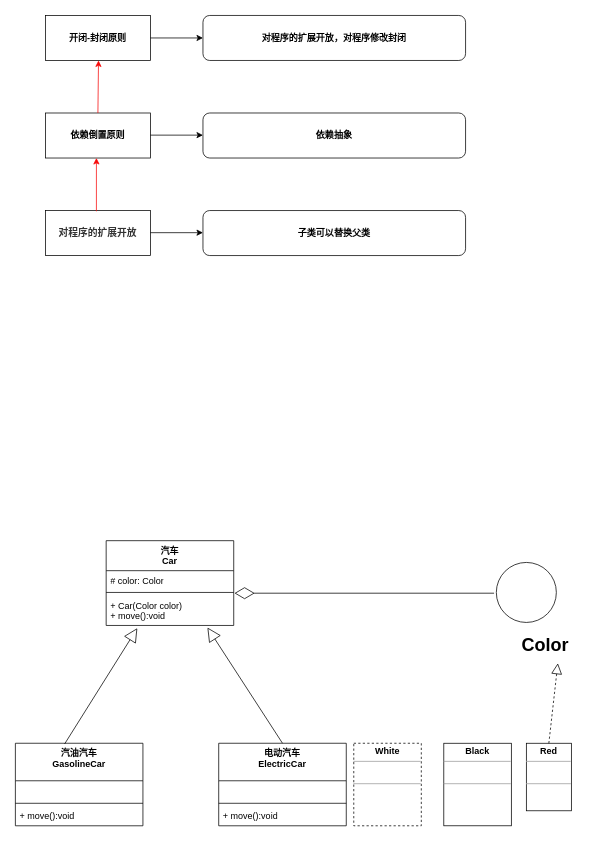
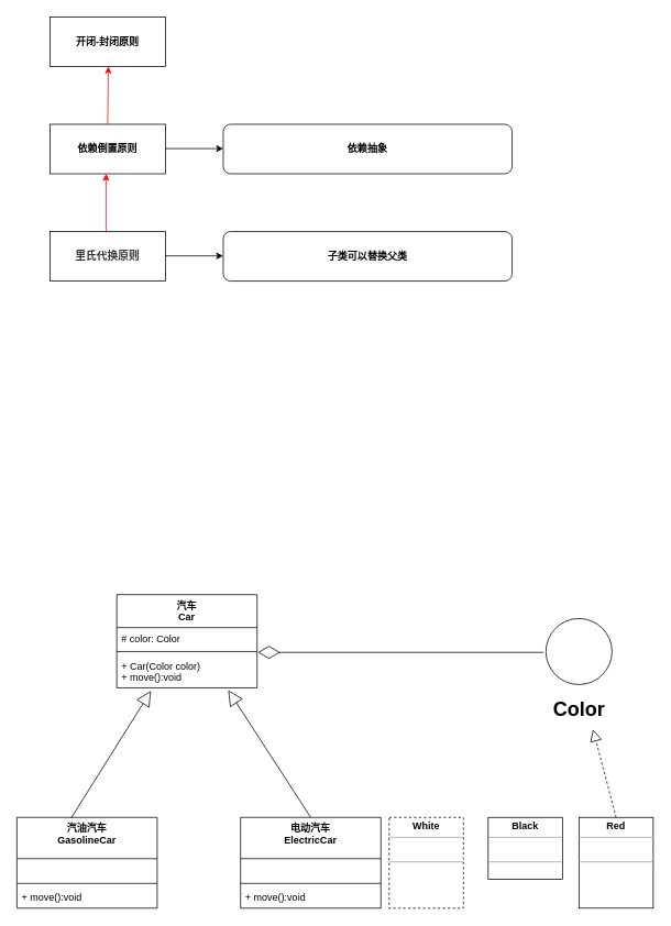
- <mxCell id="10" value="" style="endArrow=classic;html=1;rounded=0;entryX=0;entryY=0.5;entryDx=0;entryDy=0;exitX=1;exitY=0.5;exitDx=0;exitDy=0;" parent="1" source="2" target="7" edge="1"><mxGeometry width="50" height="50" relative="1" as="geometry"><mxPoint x="200" y="70" as="sourcePoint" /><mxPoint x="250" y="20" as="targetPoint" /></mxGeometry></mxCell>
- <mxCell id="7" value="&lt;b&gt;对程序的扩展开放，对程序修改封闭&lt;/b&gt;" style="rounded=1;whiteSpace=wrap;html=1;" parent="1" vertex="1"><mxGeometry x="270" y="20" width="350" height="60" as="geometry" /></mxCell>
- <mxCell id="4" value="&lt;strong style=&quot;border: 0px; margin: 0px; padding: 0px; color: rgb(51, 51, 51); font-family: &amp;quot;Helvetica Neue&amp;quot;, Helvetica, &amp;quot;PingFang SC&amp;quot;, &amp;quot;Hiragino Sans GB&amp;quot;, &amp;quot;Microsoft YaHei&amp;quot;, &amp;quot;Noto Sans CJK SC&amp;quot;, &amp;quot;WenQuanYi Micro Hei&amp;quot;, Arial, sans-serif; font-size: 13px; text-align: start; background-color: rgb(255, 255, 255);&quot;&gt;对程序的扩展开放&lt;/strong&gt;" style="rounded=0;whiteSpace=wrap;html=1;" parent="1" vertex="1"><mxGeometry x="60" y="280" width="140" height="60" as="geometry" /></mxCell>
+ <mxCell id="4" value="&lt;strong style=&quot;border: 0px; margin: 0px; padding: 0px; color: rgb(51, 51, 51); font-family: &amp;quot;Helvetica Neue&amp;quot;, Helvetica, &amp;quot;PingFang SC&amp;quot;, &amp;quot;Hiragino Sans GB&amp;quot;, &amp;quot;Microsoft YaHei&amp;quot;, &amp;quot;Noto Sans CJK SC&amp;quot;, &amp;quot;WenQuanYi Micro Hei&amp;quot;, Arial, sans-serif; font-size: 13px; text-align: start; background-color: rgb(255, 255, 255);&quot;&gt;里氏代换原则&lt;/strong&gt;" style="rounded=0;whiteSpace=wrap;html=1;" parent="1" vertex="1"><mxGeometry x="60" y="280" width="140" height="60" as="geometry" /></mxCell>
- <mxCell id="32" value="Color" style="text;strokeColor=none;fillColor=none;html=1;fontSize=24;fontStyle=1;verticalAlign=middle;align=center;" parent="1" vertex="1"><mxGeometry x="676" y="840" width="100" height="40" as="geometry" /></mxCell>
+ <mxCell id="32" value="Color" style="text;strokeColor=none;fillColor=none;html=1;fontSize=24;fontStyle=1;verticalAlign=middle;align=center;" parent="1" vertex="1"><mxGeometry x="651" y="840" width="100" height="40" as="geometry" /></mxCell>
- <mxCell id="29" value="&lt;p style=&quot;margin:0px;margin-top:4px;text-align:center;&quot;&gt;&lt;b&gt;Red&lt;/b&gt;&lt;/p&gt;&lt;hr size=&quot;1&quot;&gt;&lt;br&gt;&lt;div style=&quot;height:2px;&quot;&gt;&lt;/div&gt;&lt;hr size=&quot;1&quot;&gt;&lt;div style=&quot;height:2px;&quot;&gt;&lt;/div&gt;&lt;div style=&quot;height:2px;&quot;&gt;&lt;br&gt;&lt;/div&gt;&lt;div style=&quot;height:2px;&quot;&gt;&lt;br&gt;&lt;/div&gt;" style="verticalAlign=top;align=left;overflow=fill;fontSize=12;fontFamily=Helvetica;html=1;whiteSpace=wrap;" parent="1" vertex="1"><mxGeometry x="701" y="990" width="60" height="90" as="geometry" /></mxCell>
+ <mxCell id="29" value="&lt;p style=&quot;margin:0px;margin-top:4px;text-align:center;&quot;&gt;&lt;b&gt;Red&lt;/b&gt;&lt;/p&gt;&lt;hr size=&quot;1&quot;&gt;&lt;br&gt;&lt;div style=&quot;height:2px;&quot;&gt;&lt;/div&gt;&lt;hr size=&quot;1&quot;&gt;&lt;div style=&quot;height:2px;&quot;&gt;&lt;/div&gt;&lt;div style=&quot;height:2px;&quot;&gt;&lt;br&gt;&lt;/div&gt;&lt;div style=&quot;height:2px;&quot;&gt;&lt;br&gt;&lt;/div&gt;" style="verticalAlign=top;align=left;overflow=fill;fontSize=12;fontFamily=Helvetica;html=1;whiteSpace=wrap;" parent="1" vertex="1"><mxGeometry x="701" y="990" width="90" height="110" as="geometry" /></mxCell>
- <mxCell id="28" value="&lt;p style=&quot;margin:0px;margin-top:4px;text-align:center;&quot;&gt;&lt;b&gt;Black&lt;/b&gt;&lt;/p&gt;&lt;hr size=&quot;1&quot;&gt;&lt;br&gt;&lt;div style=&quot;height:2px;&quot;&gt;&lt;/div&gt;&lt;hr size=&quot;1&quot;&gt;&lt;div style=&quot;height:2px;&quot;&gt;&lt;/div&gt;&lt;div style=&quot;height:2px;&quot;&gt;&lt;br&gt;&lt;/div&gt;&lt;div style=&quot;height:2px;&quot;&gt;&lt;br&gt;&lt;/div&gt;" style="verticalAlign=top;align=left;overflow=fill;fontSize=12;fontFamily=Helvetica;html=1;whiteSpace=wrap;" parent="1" vertex="1"><mxGeometry x="591" y="990" width="90" height="110" as="geometry" /></mxCell>
+ <mxCell id="28" value="&lt;p style=&quot;margin:0px;margin-top:4px;text-align:center;&quot;&gt;&lt;b&gt;Black&lt;/b&gt;&lt;/p&gt;&lt;hr size=&quot;1&quot;&gt;&lt;br&gt;&lt;div style=&quot;height:2px;&quot;&gt;&lt;/div&gt;&lt;hr size=&quot;1&quot;&gt;&lt;div style=&quot;height:2px;&quot;&gt;&lt;/div&gt;&lt;div style=&quot;height:2px;&quot;&gt;&lt;br&gt;&lt;/div&gt;&lt;div style=&quot;height:2px;&quot;&gt;&lt;br&gt;&lt;/div&gt;" style="verticalAlign=top;align=left;overflow=fill;fontSize=12;fontFamily=Helvetica;html=1;whiteSpace=wrap;" parent="1" vertex="1"><mxGeometry x="591" y="990" width="90" height="75" as="geometry" /></mxCell>
